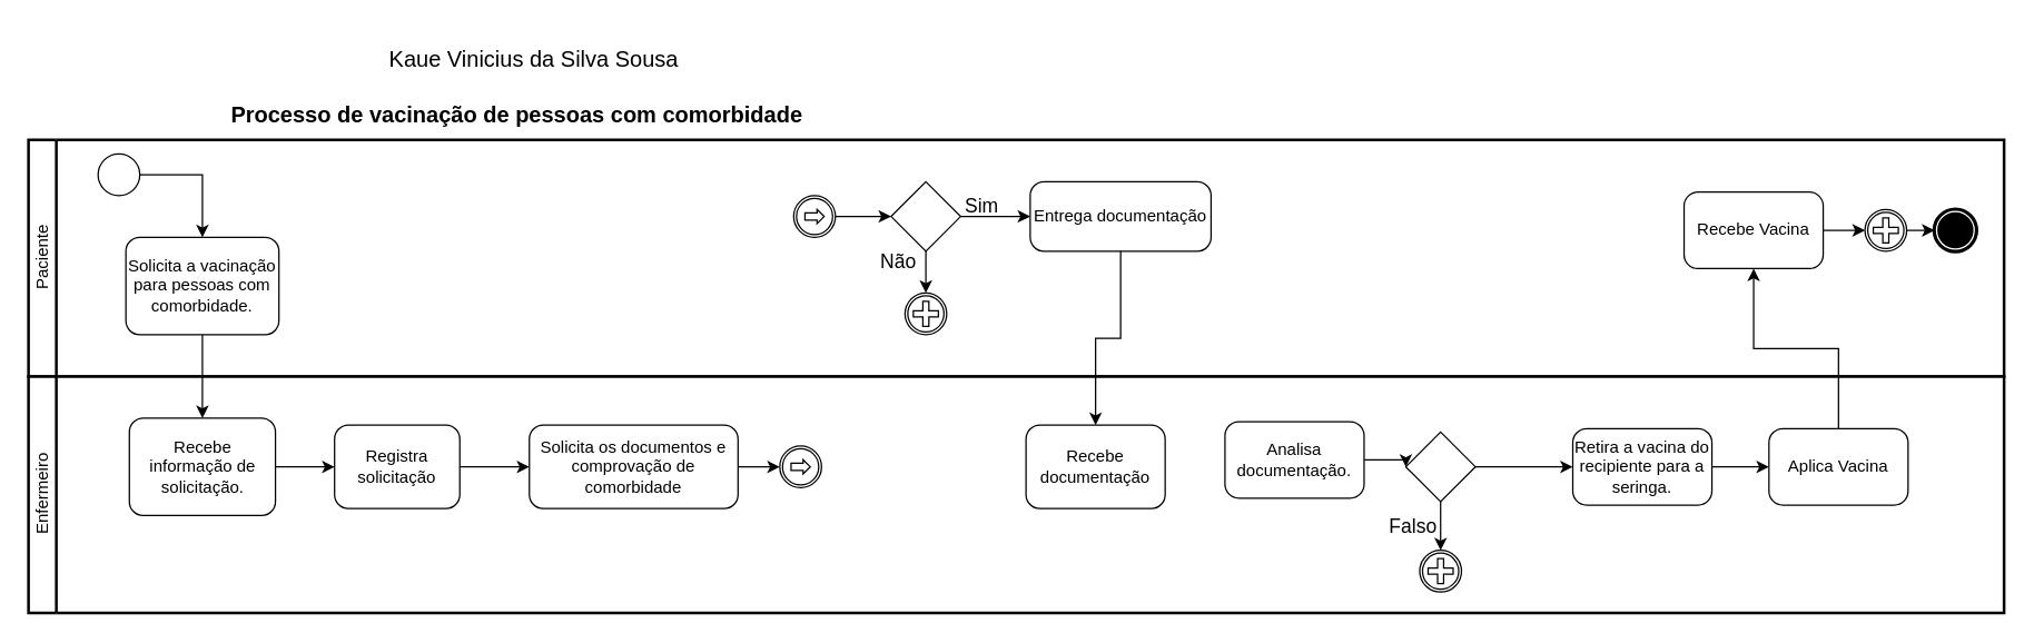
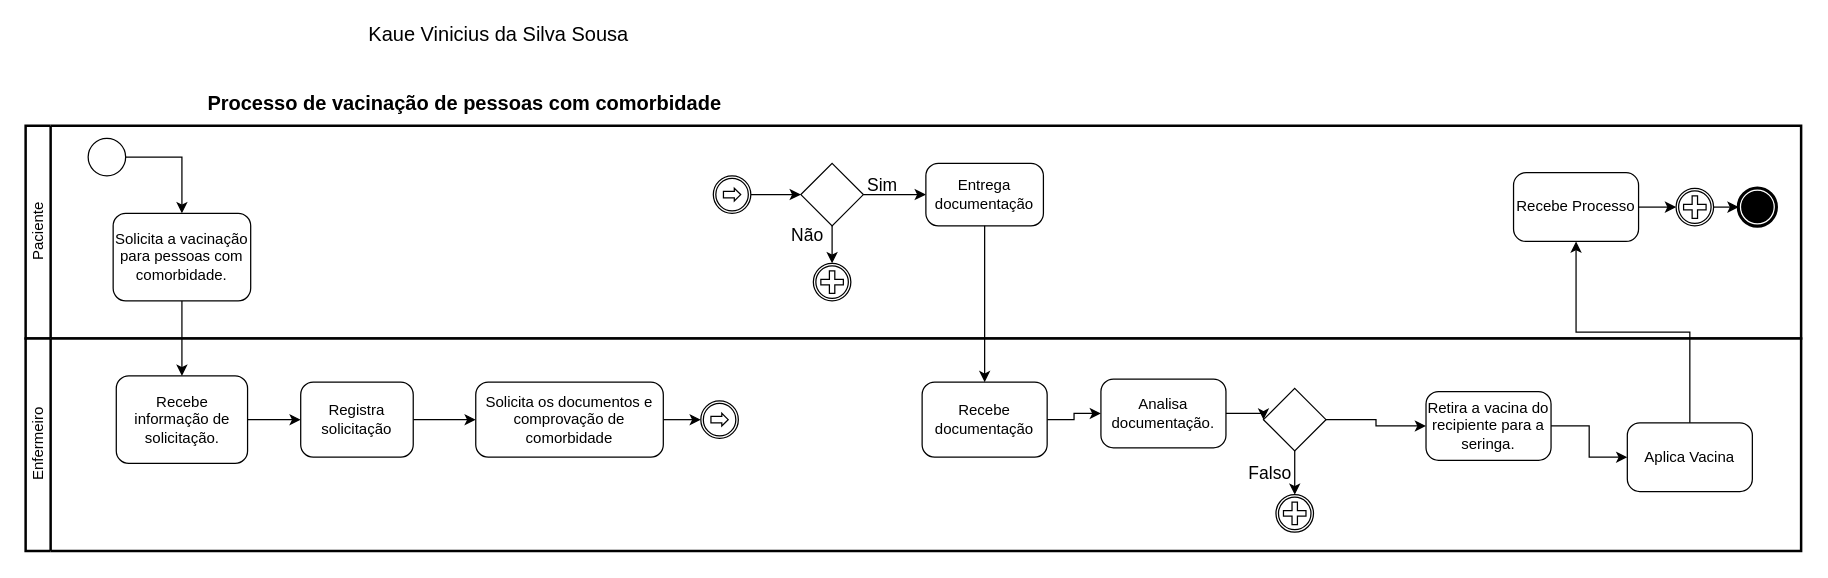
- <mxCell id="44" value="&lt;font style=&quot;font-size: 16px ; font-weight: normal&quot;&gt;Kaue Vinicius da Silva Sousa&lt;/font&gt;" style="text;strokeColor=none;fillColor=none;html=1;fontSize=24;fontStyle=1;verticalAlign=middle;align=center;" vertex="1" parent="1"><mxGeometry x="180" width="406" height="40" as="geometry" y="20" /></mxCell>
+ <mxCell id="44" value="&lt;font style=&quot;font-size: 16px ; font-weight: normal&quot;&gt;Kaue Vinicius da Silva Sousa&lt;/font&gt;" style="text;strokeColor=none;fillColor=none;html=1;fontSize=24;fontStyle=1;verticalAlign=middle;align=center;" vertex="1" parent="1"><mxGeometry x="195" y="5" width="406" height="40" as="geometry" /></mxCell>
- <mxCell id="13" value="Entrega documentação" style="points=[[0.25,0,0],[0.5,0,0],[0.75,0,0],[1,0.25,0],[1,0.5,0],[1,0.75,0],[0.75,1,0],[0.5,1,0],[0.25,1,0],[0,0.75,0],[0,0.5,0],[0,0.25,0]];shape=mxgraph.bpmn.task;whiteSpace=wrap;rectStyle=rounded;size=10;taskMarker=abstract;" vertex="1" parent="2"><mxGeometry x="720" y="30" width="130" height="50" as="geometry" /></mxCell>
+ <mxCell id="13" value="Entrega documentação" style="points=[[0.25,0,0],[0.5,0,0],[0.75,0,0],[1,0.25,0],[1,0.5,0],[1,0.75,0],[0.75,1,0],[0.5,1,0],[0.25,1,0],[0,0.75,0],[0,0.5,0],[0,0.25,0]];shape=mxgraph.bpmn.task;whiteSpace=wrap;rectStyle=rounded;size=10;taskMarker=abstract;" vertex="1" parent="2"><mxGeometry x="720" y="30" width="94" height="50" as="geometry" /></mxCell>
- <mxCell id="17" value="Recebe Vacina" style="points=[[0.25,0,0],[0.5,0,0],[0.75,0,0],[1,0.25,0],[1,0.5,0],[1,0.75,0],[0.75,1,0],[0.5,1,0],[0.25,1,0],[0,0.75,0],[0,0.5,0],[0,0.25,0]];shape=mxgraph.bpmn.task;whiteSpace=wrap;rectStyle=rounded;size=10;taskMarker=abstract;" vertex="1" parent="2"><mxGeometry x="1190" y="37.5" width="100" height="55" as="geometry" /></mxCell>
+ <mxCell id="17" value="Recebe Processo" style="points=[[0.25,0,0],[0.5,0,0],[0.75,0,0],[1,0.25,0],[1,0.5,0],[1,0.75,0],[0.75,1,0],[0.5,1,0],[0.25,1,0],[0,0.75,0],[0,0.5,0],[0,0.25,0]];shape=mxgraph.bpmn.task;whiteSpace=wrap;rectStyle=rounded;size=10;taskMarker=abstract;" vertex="1" parent="2"><mxGeometry x="1190" y="37.5" width="100" height="55" as="geometry" /></mxCell>
+ <mxCell id="27" style="edgeStyle=orthogonalEdgeStyle;rounded=0;orthogonalLoop=1;jettySize=auto;html=1;exitX=1;exitY=0.5;exitDx=0;exitDy=0;exitPerimeter=0;entryX=0;entryY=0.5;entryDx=0;entryDy=0;entryPerimeter=0;" edge="1" parent="19" source="28" target="30"><mxGeometry relative="1" as="geometry" /></mxCell>
- <mxCell id="36" value="Retira a vacina do recipiente para a seringa." style="points=[[0.25,0,0],[0.5,0,0],[0.75,0,0],[1,0.25,0],[1,0.5,0],[1,0.75,0],[0.75,1,0],[0.5,1,0],[0.25,1,0],[0,0.75,0],[0,0.5,0],[0,0.25,0]];shape=mxgraph.bpmn.task;whiteSpace=wrap;rectStyle=rounded;size=10;taskMarker=abstract;" vertex="1" parent="19"><mxGeometry x="1110" y="37.5" width="100" height="55" as="geometry" /></mxCell>
+ <mxCell id="36" value="Retira a vacina do recipiente para a seringa." style="points=[[0.25,0,0],[0.5,0,0],[0.75,0,0],[1,0.25,0],[1,0.5,0],[1,0.75,0],[0.75,1,0],[0.5,1,0],[0.25,1,0],[0,0.75,0],[0,0.5,0],[0,0.25,0]];shape=mxgraph.bpmn.task;whiteSpace=wrap;rectStyle=rounded;size=10;taskMarker=abstract;" vertex="1" parent="19"><mxGeometry x="1120" y="42.5" width="100" height="55" as="geometry" /></mxCell>
- <mxCell id="37" value="Aplica Vacina" style="points=[[0.25,0,0],[0.5,0,0],[0.75,0,0],[1,0.25,0],[1,0.5,0],[1,0.75,0],[0.75,1,0],[0.5,1,0],[0.25,1,0],[0,0.75,0],[0,0.5,0],[0,0.25,0]];shape=mxgraph.bpmn.task;whiteSpace=wrap;rectStyle=rounded;size=10;taskMarker=abstract;" vertex="1" parent="19"><mxGeometry x="1251" y="37.5" width="100" height="55" as="geometry" /></mxCell>
+ <mxCell id="37" value="Aplica Vacina" style="points=[[0.25,0,0],[0.5,0,0],[0.75,0,0],[1,0.25,0],[1,0.5,0],[1,0.75,0],[0.75,1,0],[0.5,1,0],[0.25,1,0],[0,0.75,0],[0,0.5,0],[0,0.25,0]];shape=mxgraph.bpmn.task;whiteSpace=wrap;rectStyle=rounded;size=10;taskMarker=abstract;" vertex="1" parent="19"><mxGeometry x="1281" y="67.5" width="100" height="55" as="geometry" /></mxCell>
